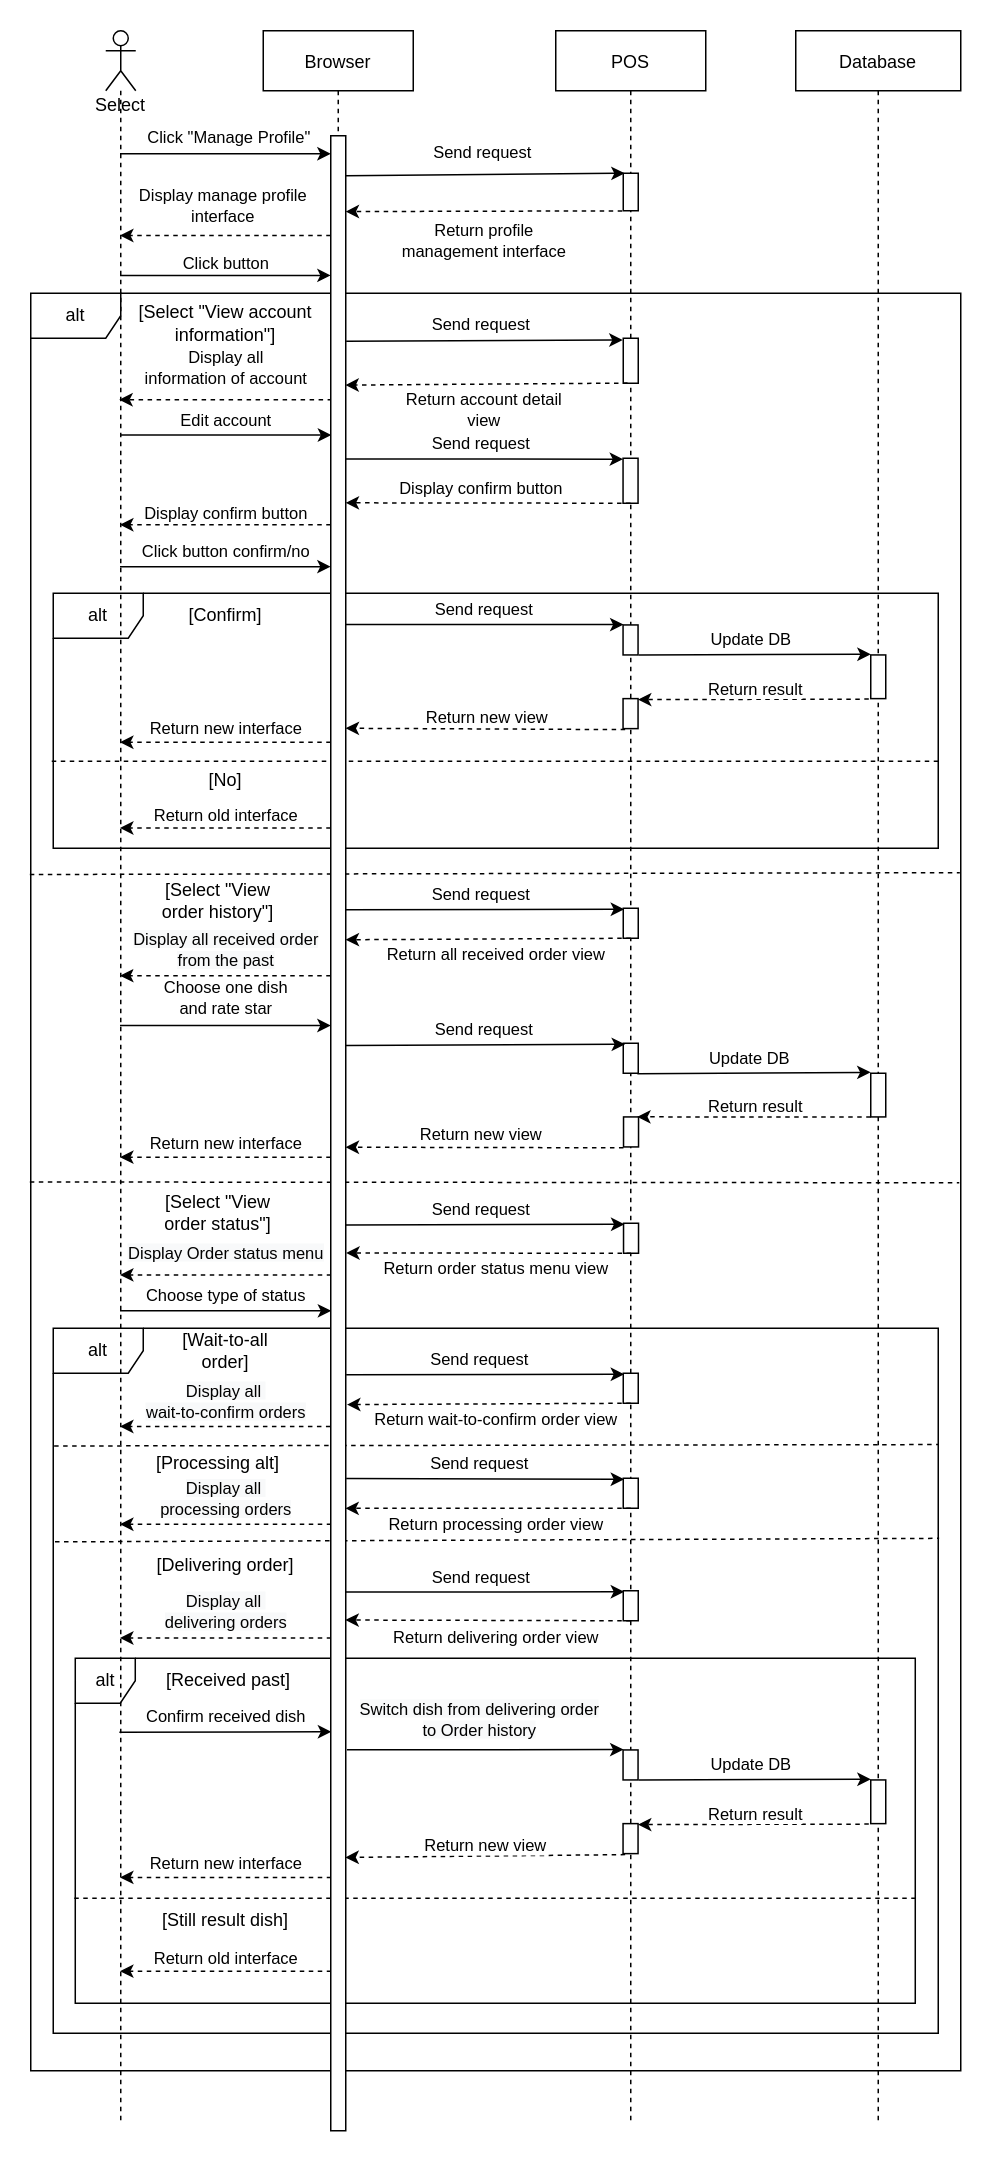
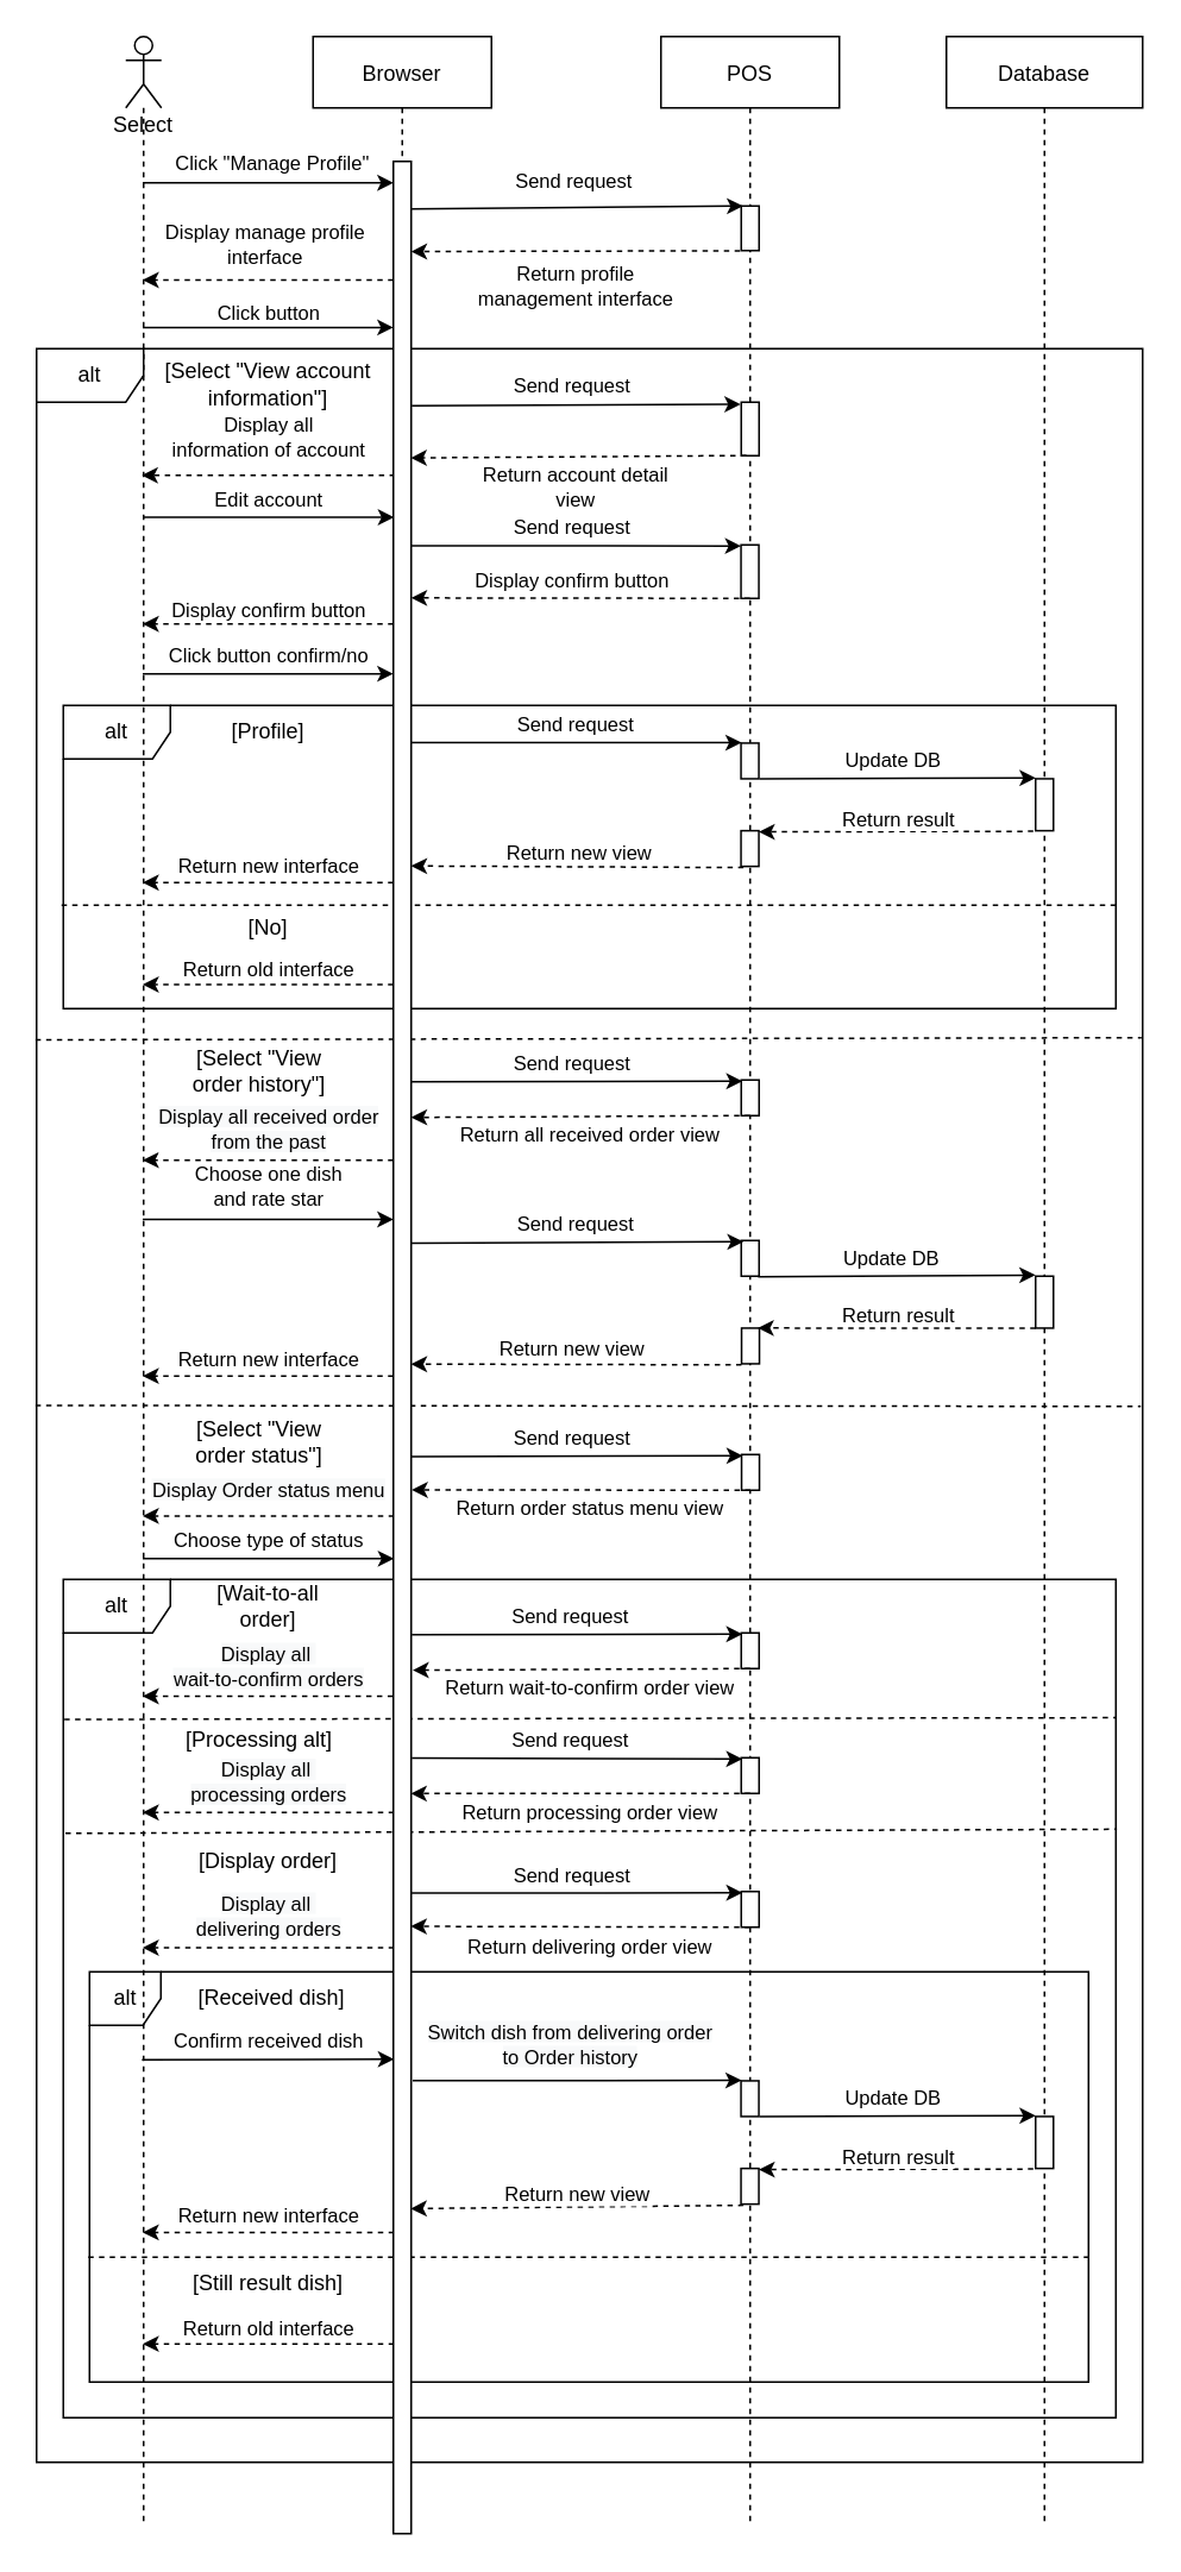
- <mxCell id="41" value="[Confirm]" style="text;html=1;strokeColor=none;fillColor=none;align=center;verticalAlign=middle;whiteSpace=wrap;rounded=0;" vertex="1" parent="1"><mxGeometry x="90" y="395" width="120" height="30" as="geometry" /></mxCell>
+ <mxCell id="41" value="[Profile]" style="text;html=1;strokeColor=none;fillColor=none;align=center;verticalAlign=middle;whiteSpace=wrap;rounded=0;" vertex="1" parent="1"><mxGeometry x="90" y="395" width="120" height="30" as="geometry" /></mxCell>
- <mxCell id="69" value="[Delivering order]" style="text;html=1;strokeColor=none;fillColor=none;align=center;verticalAlign=middle;whiteSpace=wrap;rounded=0;" vertex="1" parent="1"><mxGeometry x="85" y="1025" width="130" height="35" as="geometry" /></mxCell>
+ <mxCell id="69" value="[Display order]" style="text;html=1;strokeColor=none;fillColor=none;align=center;verticalAlign=middle;whiteSpace=wrap;rounded=0;" vertex="1" parent="1"><mxGeometry x="85" y="1025" width="130" height="35" as="geometry" /></mxCell>
- <mxCell id="84" value="[Received past]" style="text;html=1;strokeColor=none;fillColor=none;align=center;verticalAlign=middle;whiteSpace=wrap;rounded=0;" vertex="1" parent="1"><mxGeometry x="107.04" y="1105" width="89.72" height="30" as="geometry" /></mxCell>
+ <mxCell id="84" value="[Received dish]" style="text;html=1;strokeColor=none;fillColor=none;align=center;verticalAlign=middle;whiteSpace=wrap;rounded=0;" vertex="1" parent="1"><mxGeometry x="107.04" y="1105" width="89.72" height="30" as="geometry" /></mxCell>
